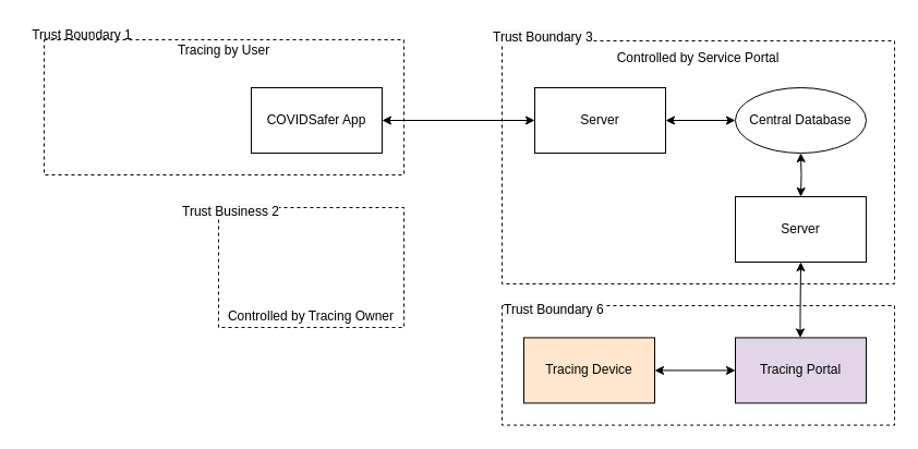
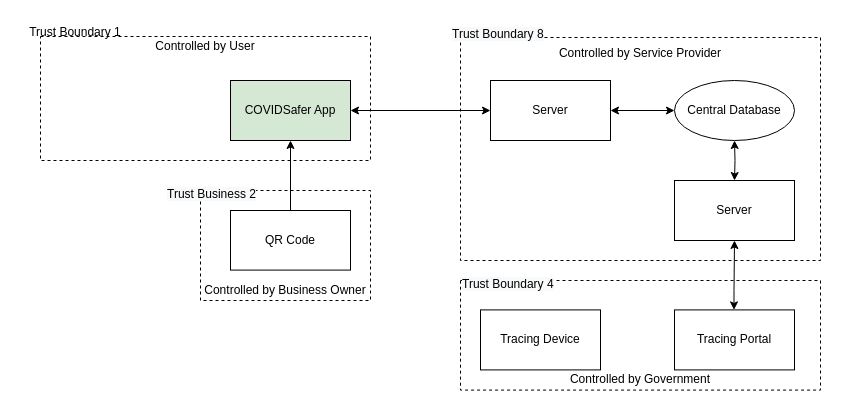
- <mxCell id="27" value="&lt;span style=&quot;color: rgb(0 , 0 , 0) ; font-family: &amp;#34;helvetica&amp;#34; ; font-size: 12px ; font-style: normal ; font-weight: 400 ; letter-spacing: normal ; text-align: center ; text-indent: 0px ; text-transform: none ; word-spacing: 0px ; background-color: rgb(248 , 249 , 250) ; display: inline ; float: none&quot;&gt;Trust Boundary 3&lt;/span&gt;" style="text;whiteSpace=wrap;html=1;" vertex="1" parent="1"><mxGeometry x="450" y="20" width="120" height="30" as="geometry" /></mxCell>
+ <mxCell id="27" value="&lt;span style=&quot;color: rgb(0 , 0 , 0) ; font-family: &amp;#34;helvetica&amp;#34; ; font-size: 12px ; font-style: normal ; font-weight: 400 ; letter-spacing: normal ; text-align: center ; text-indent: 0px ; text-transform: none ; word-spacing: 0px ; background-color: rgb(248 , 249 , 250) ; display: inline ; float: none&quot;&gt;Trust Boundary 8&lt;/span&gt;" style="text;whiteSpace=wrap;html=1;" vertex="1" parent="1"><mxGeometry x="450" y="20" width="120" height="30" as="geometry" /></mxCell>
- <mxCell id="19" value="Tracing by User" style="text;html=1;strokeColor=none;fillColor=none;align=center;verticalAlign=middle;whiteSpace=wrap;rounded=0;dashed=1;" parent="1" vertex="1"><mxGeometry x="125" y="36" width="160" height="20" as="geometry" /></mxCell>
+ <mxCell id="19" value="Controlled by User" style="text;html=1;strokeColor=none;fillColor=none;align=center;verticalAlign=middle;whiteSpace=wrap;rounded=0;dashed=1;" parent="1" vertex="1"><mxGeometry x="125" y="36" width="160" height="20" as="geometry" /></mxCell>
- <mxCell id="21" value="Controlled by Service Portal" style="text;html=1;strokeColor=none;fillColor=none;align=center;verticalAlign=middle;whiteSpace=wrap;rounded=0;dashed=1;" parent="1" vertex="1"><mxGeometry x="550" y="43" width="180" height="20" as="geometry" /></mxCell>
+ <mxCell id="21" value="Controlled by Service Provider" style="text;html=1;strokeColor=none;fillColor=none;align=center;verticalAlign=middle;whiteSpace=wrap;rounded=0;dashed=1;" parent="1" vertex="1"><mxGeometry x="550" y="43" width="180" height="20" as="geometry" /></mxCell>
- <mxCell id="9" value="COVIDSafer App" style="rounded=0;whiteSpace=wrap;html=1;" parent="1" vertex="1"><mxGeometry x="230" y="80" width="120" height="60" as="geometry" /></mxCell>
+ <mxCell id="9" value="COVIDSafer App" style="rounded=0;whiteSpace=wrap;html=1;fillColor=#d5e8d4;" parent="1" vertex="1"><mxGeometry x="230" y="80" width="120" height="60" as="geometry" /></mxCell>
+ <mxCell id="24" value="" style="endArrow=classic;html=1;entryX=0.5;entryY=1;entryDx=0;entryDy=0;exitX=0.5;exitY=0;exitDx=0;exitDy=0;" edge="1" parent="1" source="13" target="9"><mxGeometry width="50" height="50" relative="1" as="geometry"><mxPoint x="285" y="210" as="sourcePoint" /><mxPoint x="335" y="160" as="targetPoint" /></mxGeometry></mxCell>
+ <mxCell id="13" value="QR Code" style="rounded=0;whiteSpace=wrap;html=1;" parent="1" vertex="1"><mxGeometry x="230" y="210" width="120" height="59.59" as="geometry" /></mxCell>
- <mxCell id="28" value="&lt;span style=&quot;color: rgb(0 , 0 , 0) ; font-family: &amp;#34;helvetica&amp;#34; ; font-size: 12px ; font-style: normal ; font-weight: 400 ; letter-spacing: normal ; text-align: center ; text-indent: 0px ; text-transform: none ; word-spacing: 0px ; background-color: rgb(248 , 249 , 250) ; display: inline ; float: none&quot;&gt;Trust Boundary 6&lt;br&gt;&lt;/span&gt;" style="text;whiteSpace=wrap;html=1;" vertex="1" parent="1"><mxGeometry x="460" y="269.59" width="120" height="30" as="geometry" /></mxCell>
+ <mxCell id="28" value="&lt;span style=&quot;color: rgb(0 , 0 , 0) ; font-family: &amp;#34;helvetica&amp;#34; ; font-size: 12px ; font-style: normal ; font-weight: 400 ; letter-spacing: normal ; text-align: center ; text-indent: 0px ; text-transform: none ; word-spacing: 0px ; background-color: rgb(248 , 249 , 250) ; display: inline ; float: none&quot;&gt;Trust Boundary 4&lt;br&gt;&lt;/span&gt;" style="text;whiteSpace=wrap;html=1;" vertex="1" parent="1"><mxGeometry x="460" y="269.59" width="120" height="30" as="geometry" /></mxCell>
- <mxCell id="20" value="Controlled by Tracing Owner" style="text;html=1;strokeColor=none;fillColor=none;align=center;verticalAlign=middle;whiteSpace=wrap;rounded=0;dashed=1;" parent="1" vertex="1"><mxGeometry x="200" y="280" width="170" height="20" as="geometry" /></mxCell>
+ <mxCell id="20" value="Controlled by Business Owner" style="text;html=1;strokeColor=none;fillColor=none;align=center;verticalAlign=middle;whiteSpace=wrap;rounded=0;dashed=1;" parent="1" vertex="1"><mxGeometry x="200" y="280" width="170" height="20" as="geometry" /></mxCell>
- <mxCell id="18" value="Tracing Device" style="rounded=0;whiteSpace=wrap;html=1;fillColor=#ffe6cc;" parent="1" vertex="1"><mxGeometry x="480" y="309.41" width="120" height="60" as="geometry" /></mxCell>
+ <mxCell id="18" value="Tracing Device" style="rounded=0;whiteSpace=wrap;html=1;" parent="1" vertex="1"><mxGeometry x="480" y="309.41" width="120" height="60" as="geometry" /></mxCell>
- <mxCell id="17" style="edgeStyle=orthogonalEdgeStyle;rounded=0;orthogonalLoop=1;jettySize=auto;html=1;exitX=1;exitY=0.5;exitDx=0;exitDy=0;entryX=0;entryY=0.5;entryDx=0;entryDy=0;startArrow=classic;startFill=1;" parent="1" source="18" target="16" edge="1"><mxGeometry relative="1" as="geometry" /></mxCell>
- <mxCell id="16" value="Tracing Portal" style="rounded=0;whiteSpace=wrap;html=1;fillColor=#e1d5e7;" parent="1" vertex="1"><mxGeometry x="674" y="309.41" width="120" height="60" as="geometry" /></mxCell>
+ <mxCell id="16" value="Tracing Portal" style="rounded=0;whiteSpace=wrap;html=1;" parent="1" vertex="1"><mxGeometry x="674" y="309.41" width="120" height="60" as="geometry" /></mxCell>
+ <mxCell id="4" value="Controlled by Government" style="text;html=1;strokeColor=none;fillColor=none;align=center;verticalAlign=middle;whiteSpace=wrap;rounded=0;dashed=1;" parent="1" vertex="1"><mxGeometry x="560" y="369.41" width="160" height="20" as="geometry" /></mxCell>
